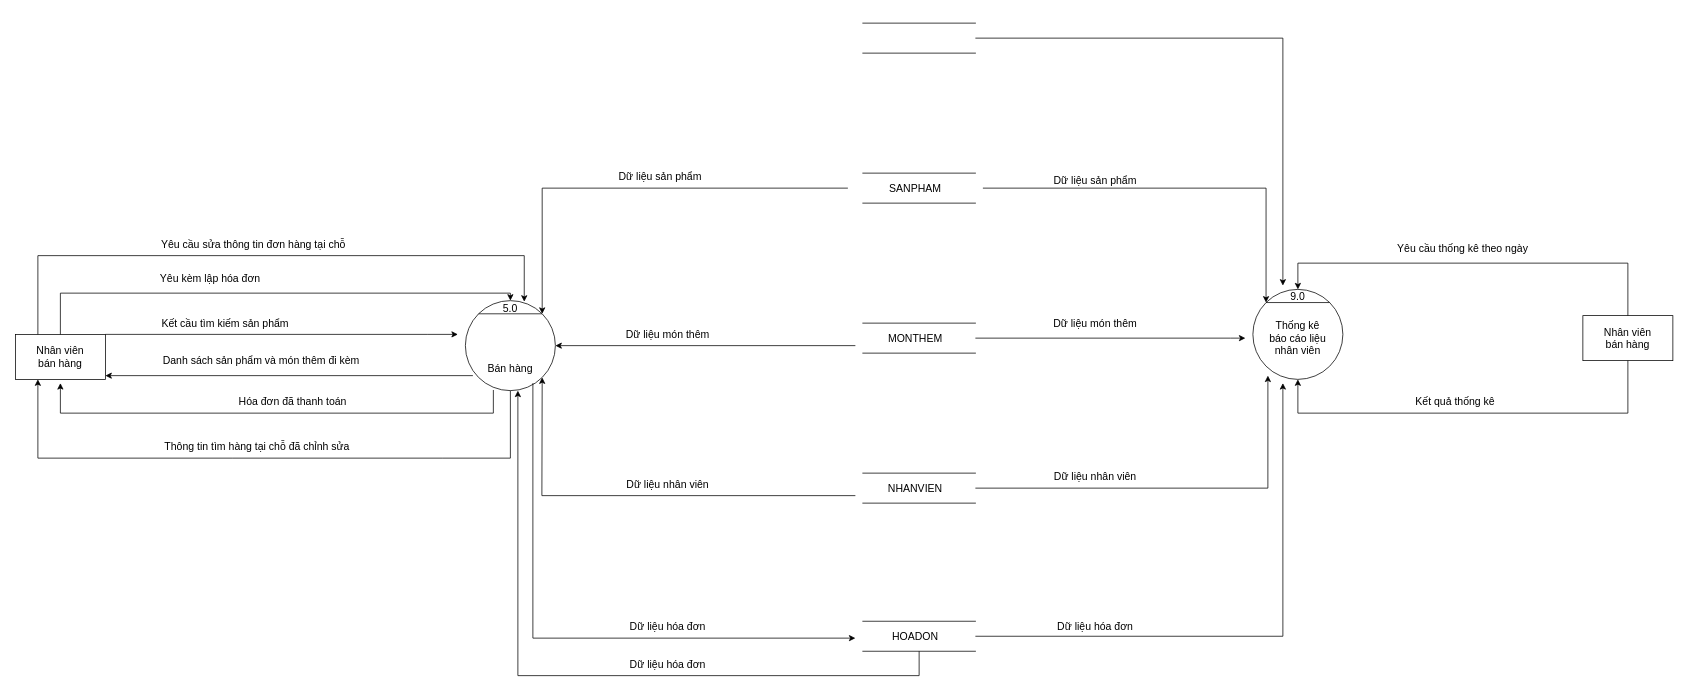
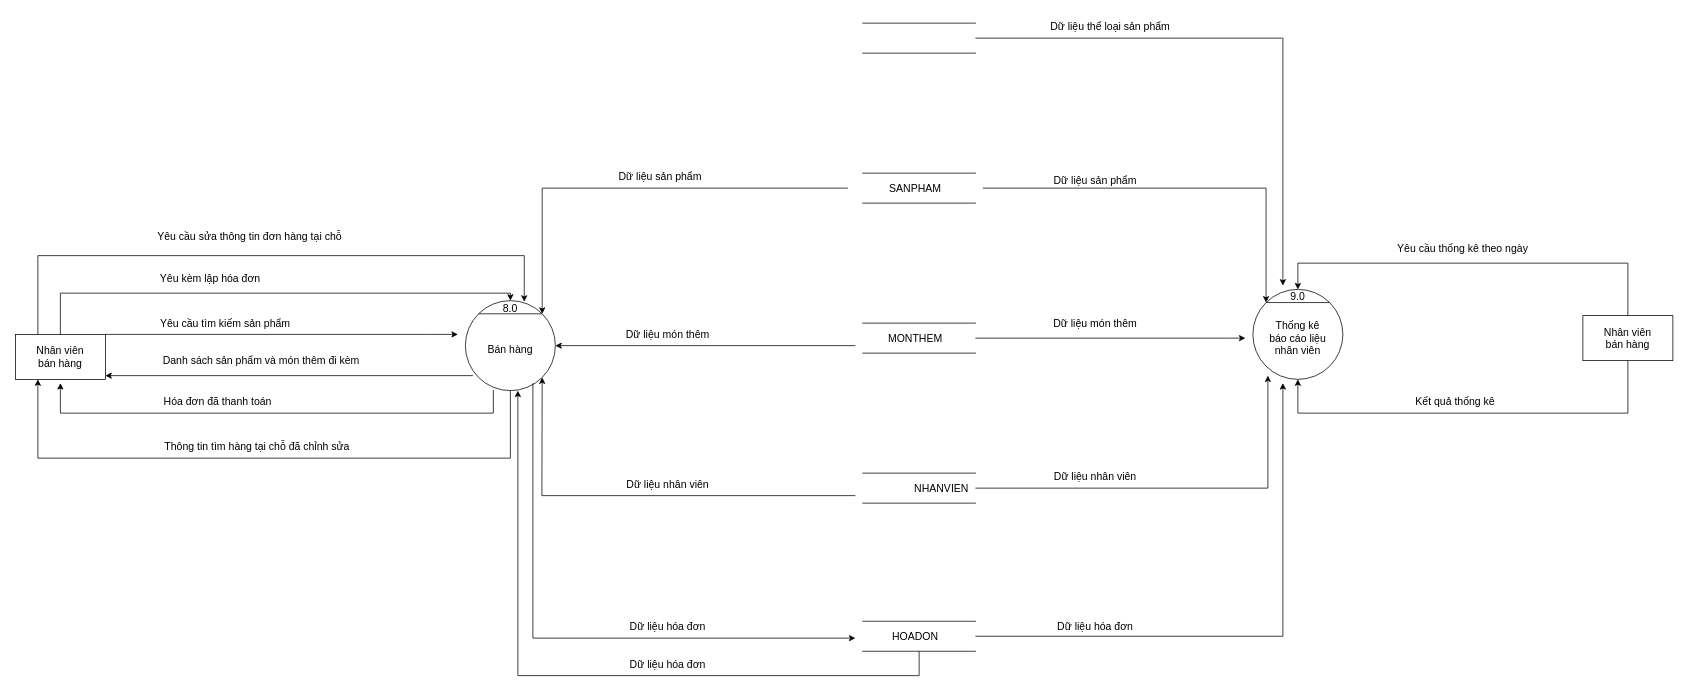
+ <mxCell id="18" value="Dữ liệu thể loại sản phẩm" style="text;html=1;strokeColor=none;fillColor=none;align=center;verticalAlign=middle;whiteSpace=wrap;rounded=0;fontSize=14;" parent="1" vertex="1"><mxGeometry x="1390" y="20" width="180" height="30" as="geometry" /></mxCell>
- <mxCell id="57" value="Yêu cầu sửa thông tin đơn hàng tại chỗ" style="text;html=1;strokeColor=none;fillColor=none;align=center;verticalAlign=middle;whiteSpace=wrap;rounded=0;fontSize=14;" parent="1" vertex="1"><mxGeometry x="200" y="310" width="275" height="30" as="geometry" /></mxCell>
+ <mxCell id="57" value="Yêu cầu sửa thông tin đơn hàng tại chỗ" style="text;html=1;strokeColor=none;fillColor=none;align=center;verticalAlign=middle;whiteSpace=wrap;rounded=0;fontSize=14;" parent="1" vertex="1"><mxGeometry x="195" y="300" width="275" height="30" as="geometry" /></mxCell>
- <mxCell id="36" value="5.0" style="text;html=1;strokeColor=none;fillColor=none;align=center;verticalAlign=middle;whiteSpace=wrap;rounded=0;fontSize=14;" parent="1" vertex="1"><mxGeometry x="665" y="400" width="30" height="20" as="geometry" /></mxCell>
+ <mxCell id="36" value="8.0" style="text;html=1;strokeColor=none;fillColor=none;align=center;verticalAlign=middle;whiteSpace=wrap;rounded=0;fontSize=14;" parent="1" vertex="1"><mxGeometry x="665" y="400" width="30" height="20" as="geometry" /></mxCell>
- <mxCell id="38" value="Kết cầu tìm kiếm sản phẩm" style="text;html=1;strokeColor=none;fillColor=none;align=center;verticalAlign=middle;whiteSpace=wrap;rounded=0;fontSize=14;" parent="1" vertex="1"><mxGeometry x="200" y="415" width="200" height="30" as="geometry" /></mxCell>
+ <mxCell id="38" value="Yêu cầu tìm kiếm sản phẩm" style="text;html=1;strokeColor=none;fillColor=none;align=center;verticalAlign=middle;whiteSpace=wrap;rounded=0;fontSize=14;" parent="1" vertex="1"><mxGeometry x="200" y="415" width="200" height="30" as="geometry" /></mxCell>
- <mxCell id="35" value="&lt;span style=&quot;font-size: 14px&quot;&gt;Bán hàng&lt;/span&gt;" style="text;html=1;strokeColor=none;fillColor=none;align=center;verticalAlign=middle;whiteSpace=wrap;rounded=0;" parent="1" vertex="1"><mxGeometry x="640" y="475" width="80" height="30" as="geometry" /></mxCell>
+ <mxCell id="35" value="&lt;span style=&quot;font-size: 14px&quot;&gt;Bán hàng&lt;/span&gt;" style="text;html=1;strokeColor=none;fillColor=none;align=center;verticalAlign=middle;whiteSpace=wrap;rounded=0;" parent="1" vertex="1"><mxGeometry x="640" y="450" width="80" height="30" as="geometry" /></mxCell>
- <mxCell id="45" value="Hóa đơn đã thanh toán" style="text;html=1;strokeColor=none;fillColor=none;align=center;verticalAlign=middle;whiteSpace=wrap;rounded=0;fontSize=14;" parent="1" vertex="1"><mxGeometry x="300" y="520" width="180" height="30" as="geometry" /></mxCell>
+ <mxCell id="45" value="Hóa đơn đã thanh toán" style="text;html=1;strokeColor=none;fillColor=none;align=center;verticalAlign=middle;whiteSpace=wrap;rounded=0;fontSize=14;" parent="1" vertex="1"><mxGeometry x="200" y="520" width="180" height="30" as="geometry" /></mxCell>
- <mxCell id="12" value="NHANVIEN" style="text;html=1;strokeColor=none;fillColor=none;align=center;verticalAlign=middle;whiteSpace=wrap;rounded=0;fontSize=14;" parent="1" vertex="1"><mxGeometry x="1190" y="635" width="60" height="30" as="geometry" /></mxCell>
+ <mxCell id="12" value="NHANVIEN" style="text;html=1;strokeColor=none;fillColor=none;align=center;verticalAlign=middle;whiteSpace=wrap;rounded=0;fontSize=14;" parent="1" vertex="1"><mxGeometry x="1225" y="635" width="60" height="30" as="geometry" /></mxCell>
